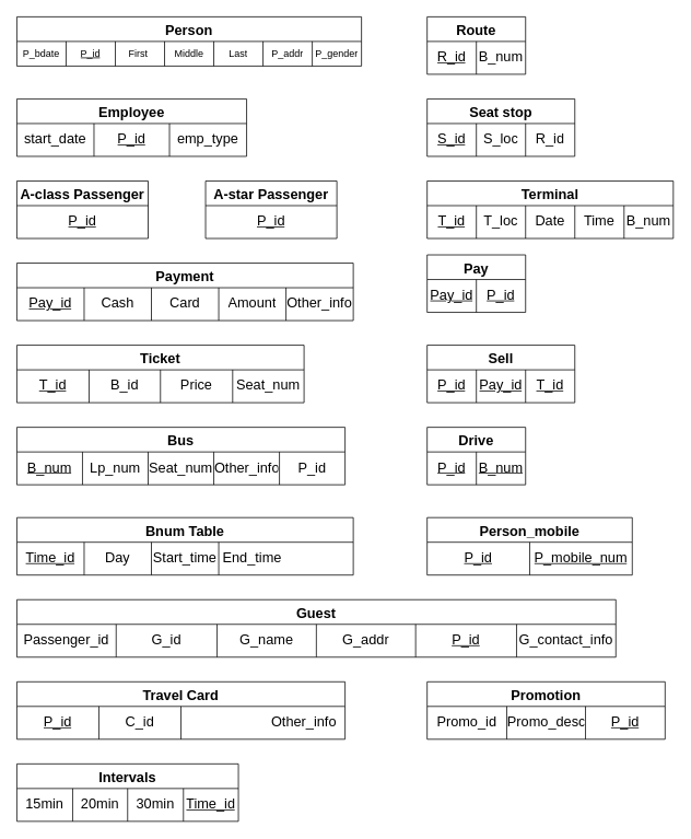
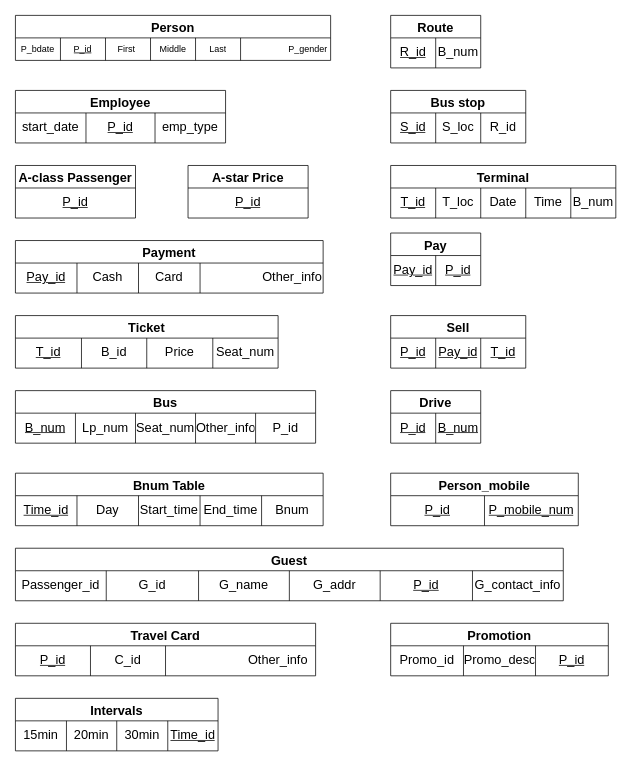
- <mxCell id="9" value="P_addr" style="shape=partialRectangle;html=1;whiteSpace=wrap;connectable=0;overflow=hidden;fillColor=none;top=0;left=0;bottom=0;right=0;pointerEvents=1;" vertex="1" parent="3"><mxGeometry x="300" width="60" height="30" as="geometry"><mxRectangle width="60" height="30" as="alternateBounds" /></mxGeometry></mxCell>
- <mxCell id="53" value="Seat stop" style="shape=table;startSize=30;container=1;collapsible=0;childLayout=tableLayout;fontSize=17;fontStyle=1" vertex="1" parent="1"><mxGeometry x="520" y="120" width="180" height="70" as="geometry" /></mxCell>
+ <mxCell id="53" value="Bus stop" style="shape=table;startSize=30;container=1;collapsible=0;childLayout=tableLayout;fontSize=17;fontStyle=1" vertex="1" parent="1"><mxGeometry x="520" y="120" width="180" height="70" as="geometry" /></mxCell>
- <mxCell id="26" value="A-star Passenger" style="shape=table;startSize=30;container=1;collapsible=0;childLayout=tableLayout;fontSize=17;fontStyle=1" vertex="1" parent="1"><mxGeometry x="250" y="220" width="160" height="70" as="geometry" /></mxCell>
+ <mxCell id="26" value="A-star Price" style="shape=table;startSize=30;container=1;collapsible=0;childLayout=tableLayout;fontSize=17;fontStyle=1" vertex="1" parent="1"><mxGeometry x="250" y="220" width="160" height="70" as="geometry" /></mxCell>
- <mxCell id="24" value="Amount" style="shape=partialRectangle;html=1;whiteSpace=wrap;connectable=0;overflow=hidden;fillColor=none;top=0;left=0;bottom=0;right=0;pointerEvents=1;fontSize=17;" vertex="1" parent="20"><mxGeometry x="246" width="82" height="40" as="geometry"><mxRectangle width="82" height="40" as="alternateBounds" /></mxGeometry></mxCell>
+ <mxCell id="64" value="Bnum" style="shape=partialRectangle;html=1;whiteSpace=wrap;connectable=0;overflow=hidden;fillColor=none;top=0;left=0;bottom=0;right=0;pointerEvents=1;fontSize=17;" vertex="1" parent="59"><mxGeometry x="328" width="82" height="40" as="geometry"><mxRectangle width="82" height="40" as="alternateBounds" /></mxGeometry></mxCell>
